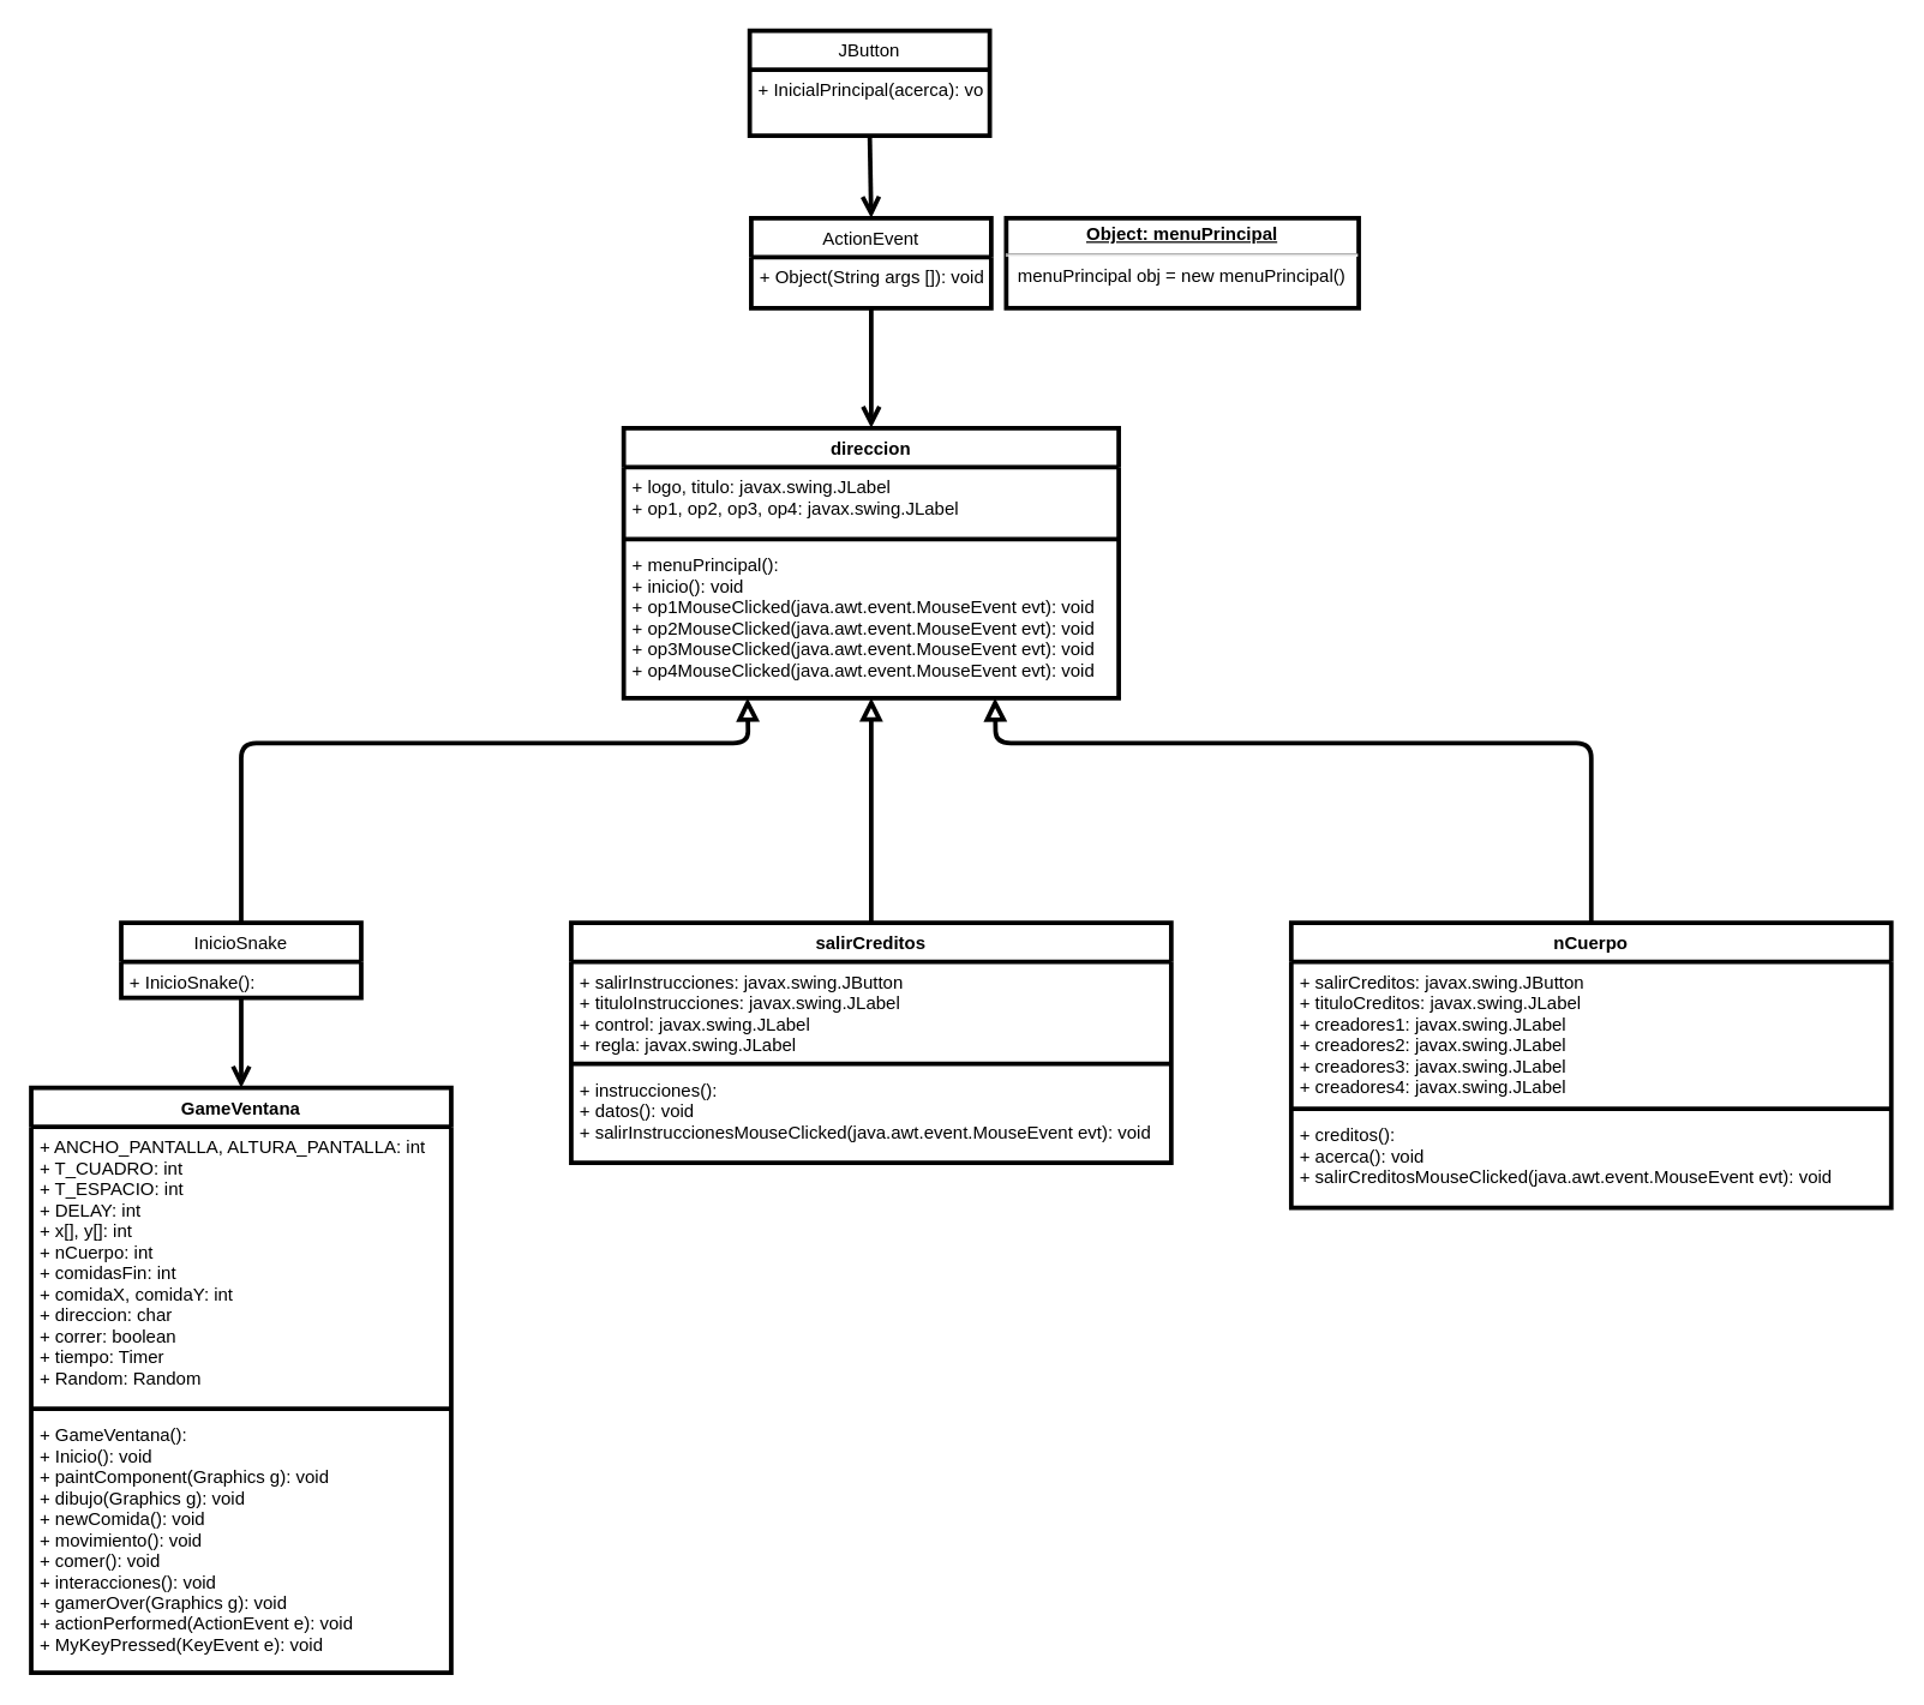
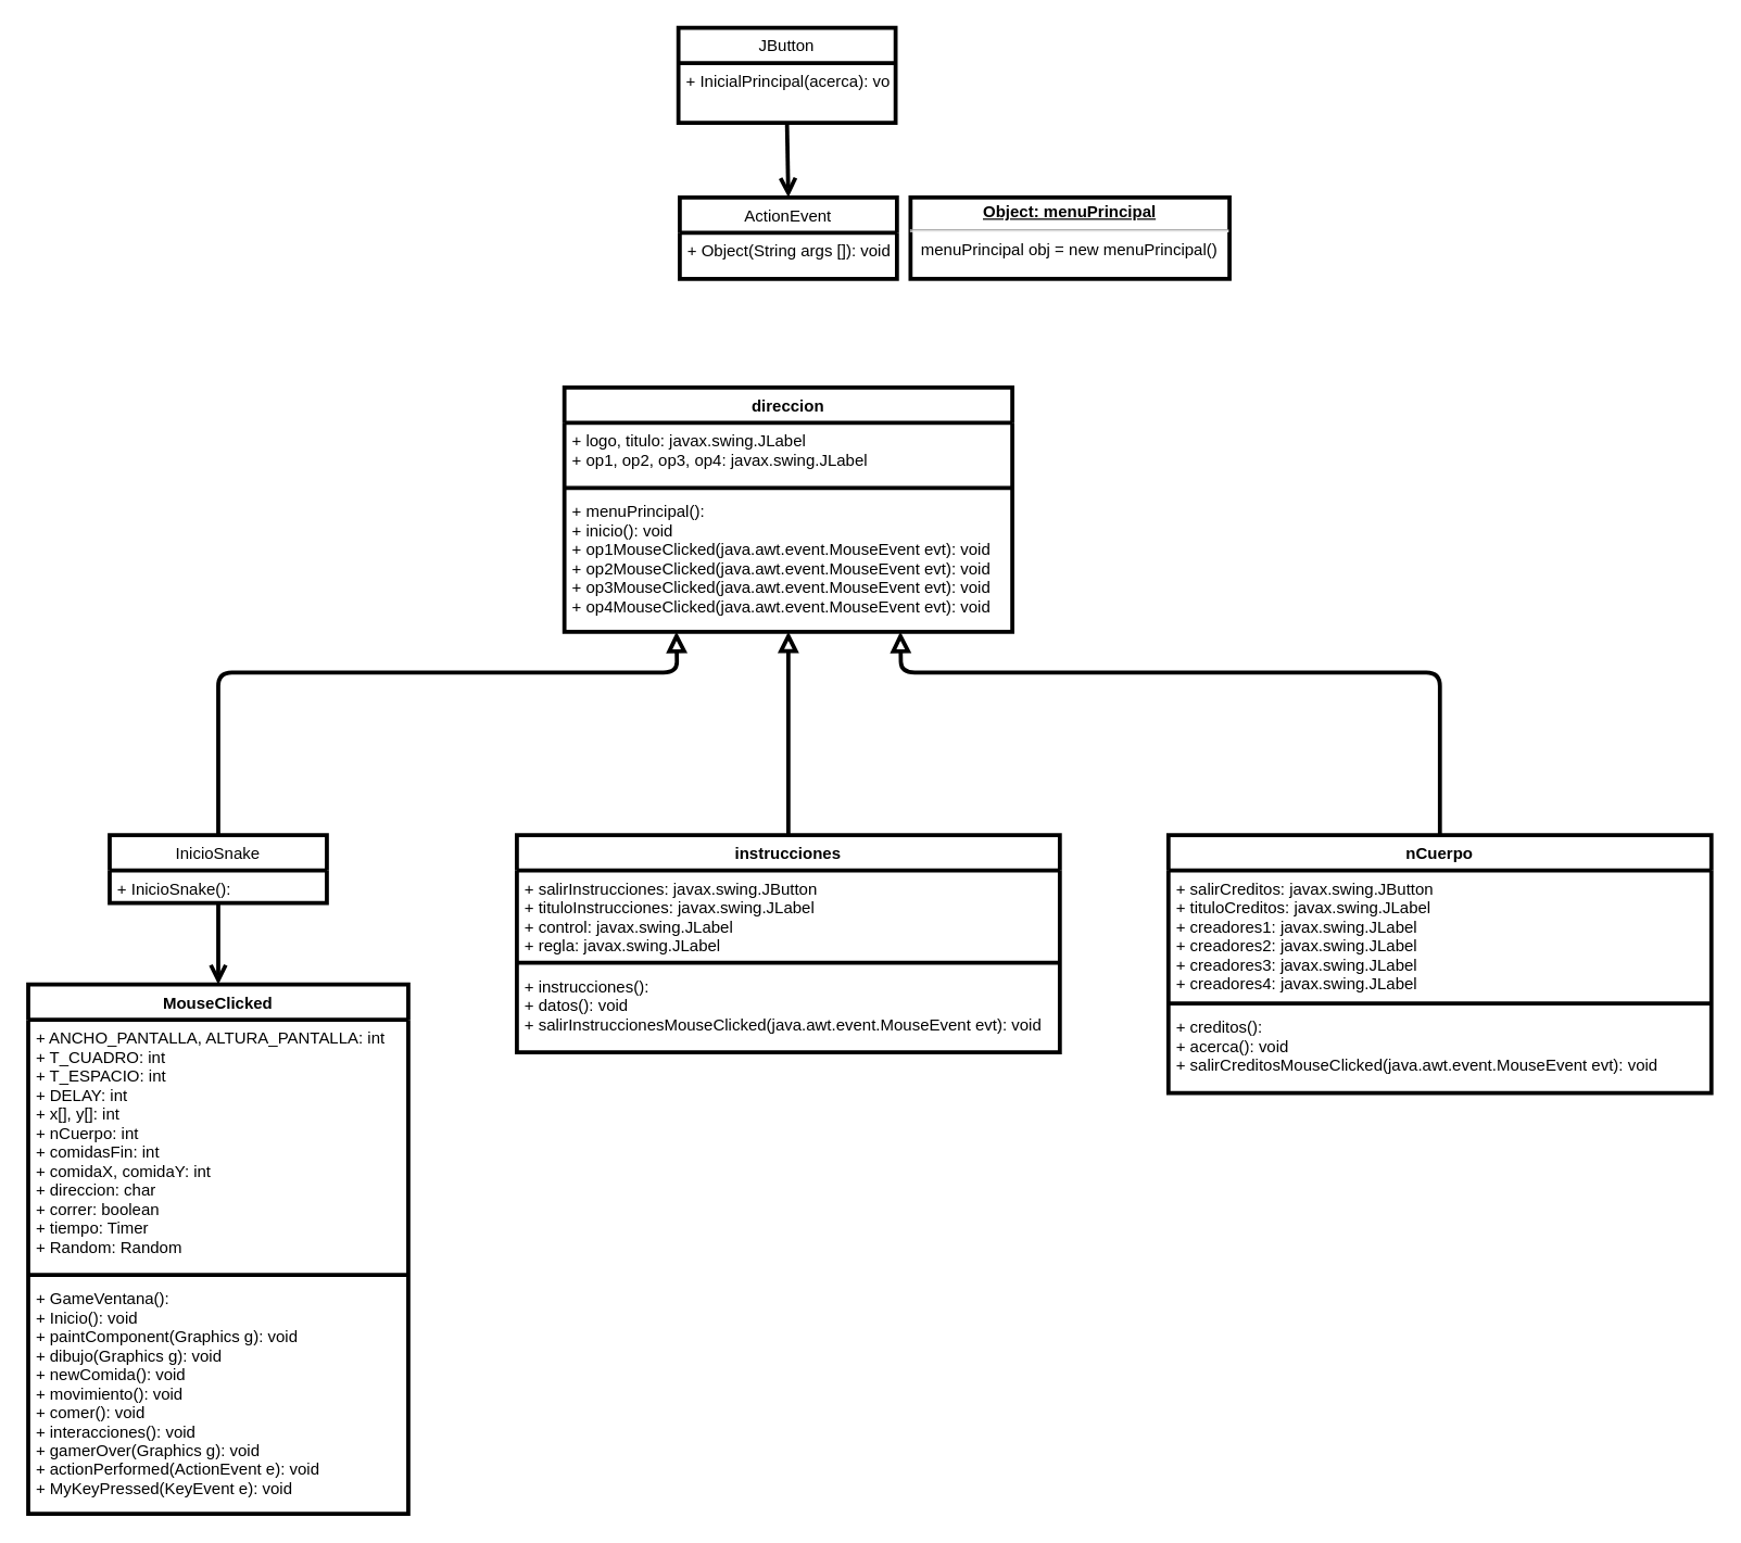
- <mxCell id="26" value="" style="endArrow=open;startArrow=none;endFill=0;startFill=0;endSize=8;html=1;verticalAlign=bottom;labelBackgroundColor=none;strokeWidth=3;exitX=0.5;exitY=1;exitDx=0;exitDy=0;entryX=0.5;entryY=0;entryDx=0;entryDy=0;" parent="1" source="22" target="4" edge="1"><mxGeometry width="160" relative="1" as="geometry"><mxPoint x="589" y="230" as="sourcePoint" /><mxPoint x="610" y="255" as="targetPoint" /></mxGeometry></mxCell>
- <mxCell id="8" value="salirCreditos" style="swimlane;fontStyle=1;align=center;verticalAlign=top;childLayout=stackLayout;horizontal=1;startSize=26;horizontalStack=0;resizeParent=1;resizeParentMax=0;resizeLast=0;collapsible=1;marginBottom=0;strokeWidth=3;" parent="1" vertex="1"><mxGeometry x="380" y="615" width="400" height="160" as="geometry" /></mxCell>
+ <mxCell id="8" value="instrucciones" style="swimlane;fontStyle=1;align=center;verticalAlign=top;childLayout=stackLayout;horizontal=1;startSize=26;horizontalStack=0;resizeParent=1;resizeParentMax=0;resizeLast=0;collapsible=1;marginBottom=0;strokeWidth=3;" parent="1" vertex="1"><mxGeometry x="380" y="615" width="400" height="160" as="geometry" /></mxCell>
- <mxCell id="12" value="GameVentana" style="swimlane;fontStyle=1;align=center;verticalAlign=top;childLayout=stackLayout;horizontal=1;startSize=26;horizontalStack=0;resizeParent=1;resizeParentMax=0;resizeLast=0;collapsible=1;marginBottom=0;strokeWidth=3;" parent="1" vertex="1"><mxGeometry x="20" y="725" width="280" height="390" as="geometry" /></mxCell>
+ <mxCell id="12" value="MouseClicked" style="swimlane;fontStyle=1;align=center;verticalAlign=top;childLayout=stackLayout;horizontal=1;startSize=26;horizontalStack=0;resizeParent=1;resizeParentMax=0;resizeLast=0;collapsible=1;marginBottom=0;strokeWidth=3;" parent="1" vertex="1"><mxGeometry x="20" y="725" width="280" height="390" as="geometry" /></mxCell>
